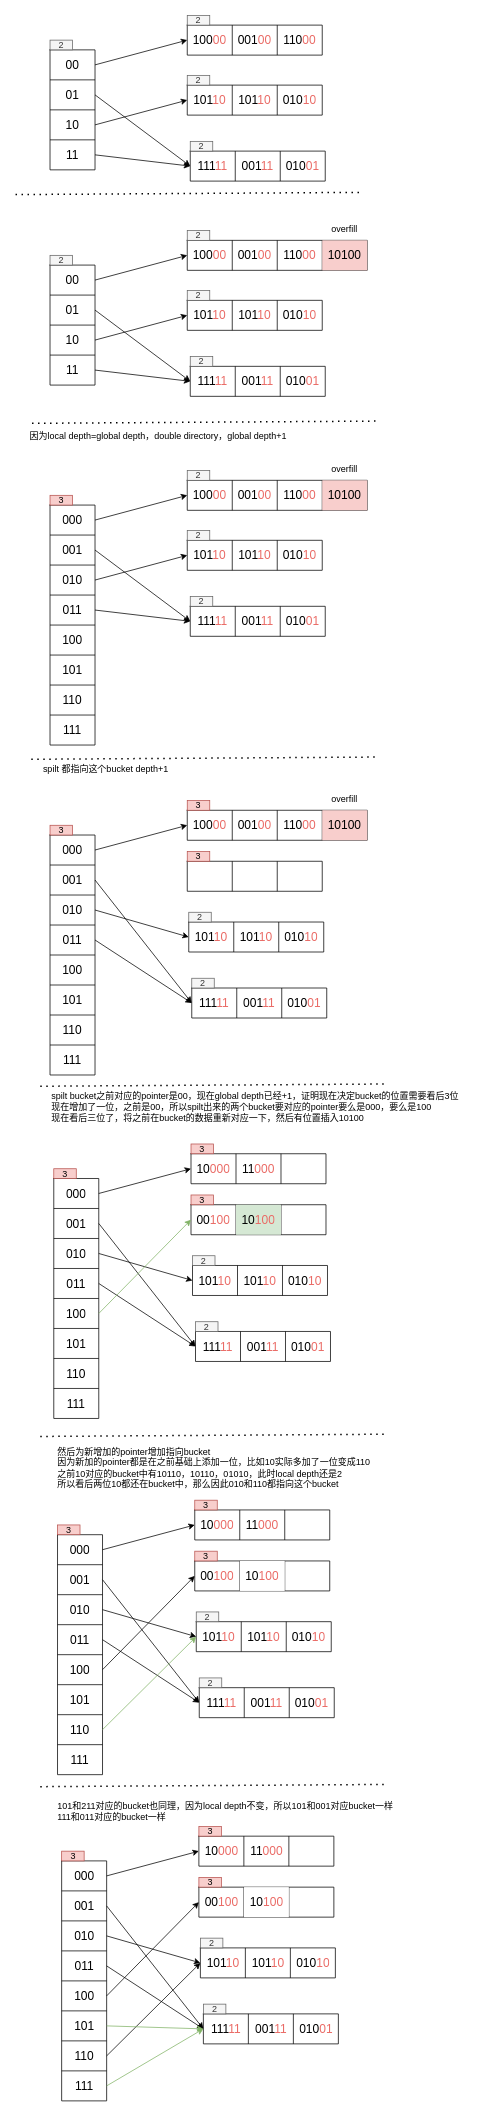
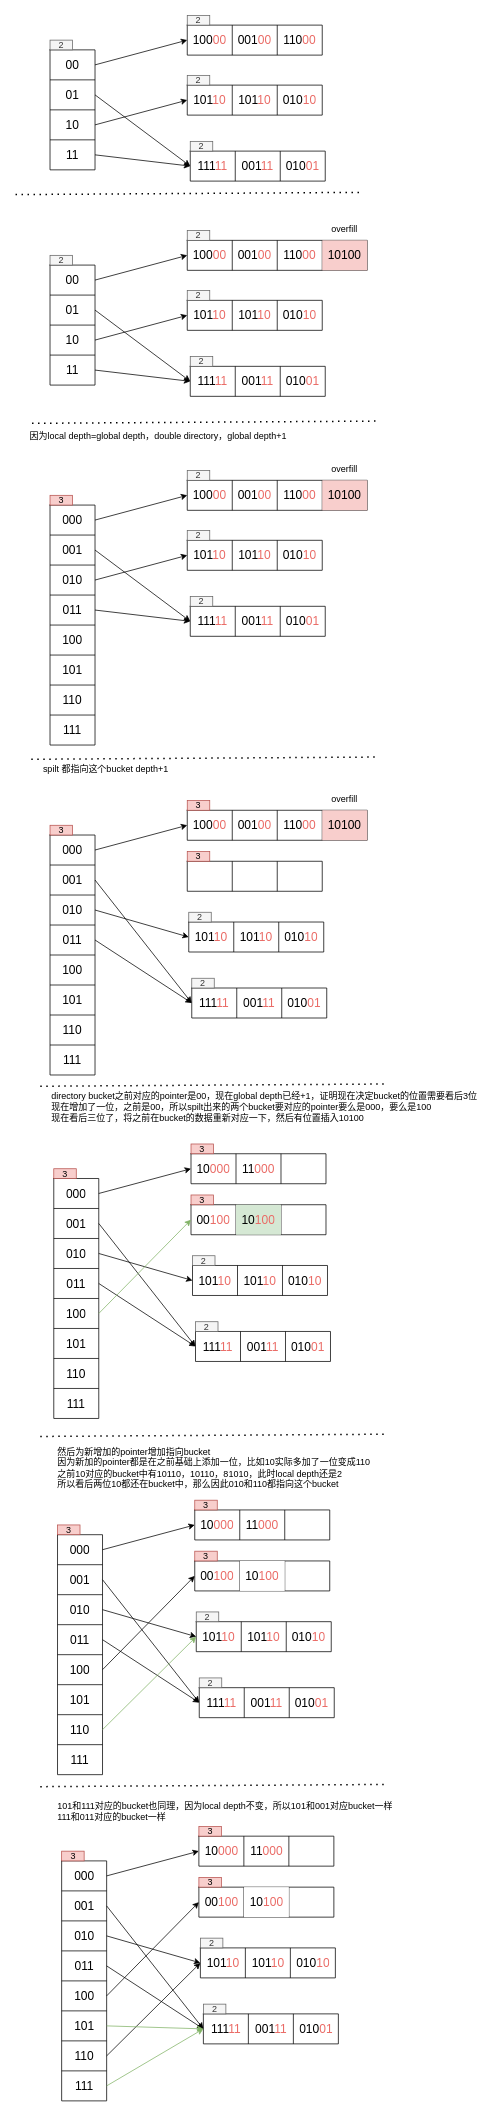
- <mxCell id="163" value="spilt bucket之前对应的pointer是00，现在global depth已经+1，证明现在决定bucket的位置需要看后3位&lt;br&gt;现在增加了一位，之前是00，所以spilt出来的两个bucket要对应的pointer要么是000，要么是100&lt;br&gt;现在看后三位了，将之前在bucket的数据重新对应一下，然后有位置插入10100" style="text;html=1;align=left;verticalAlign=middle;resizable=0;points=[];autosize=1;strokeColor=none;fillColor=none;" parent="1" vertex="1"><mxGeometry x="66" y="1448" width="561" height="55" as="geometry" /></mxCell>
+ <mxCell id="163" value="directory bucket之前对应的pointer是00，现在global depth已经+1，证明现在决定bucket的位置需要看后3位&lt;br&gt;现在增加了一位，之前是00，所以spilt出来的两个bucket要对应的pointer要么是000，要么是100&lt;br&gt;现在看后三位了，将之前在bucket的数据重新对应一下，然后有位置插入10100" style="text;html=1;align=left;verticalAlign=middle;resizable=0;points=[];autosize=1;strokeColor=none;fillColor=none;" parent="1" vertex="1"><mxGeometry x="66" y="1448" width="561" height="55" as="geometry" /></mxCell>
- <mxCell id="211" value="然后为新增加的pointer增加指向bucket&lt;br&gt;因为新加的pointer都是在之前基础上添加一位，比如10实际多加了一位变成110&lt;br&gt;之前10对应的bucket中有10110，10110，01010，此时local depth还是2&lt;br&gt;所以看后两位10都还在bucket中，那么因此010和110都指向这个bucket" style="text;html=1;align=left;verticalAlign=middle;resizable=0;points=[];autosize=1;strokeColor=none;fillColor=none;" parent="1" vertex="1"><mxGeometry x="74" y="1922" width="435" height="70" as="geometry" /></mxCell>
+ <mxCell id="211" value="然后为新增加的pointer增加指向bucket&lt;br&gt;因为新加的pointer都是在之前基础上添加一位，比如10实际多加了一位变成110&lt;br&gt;之前10对应的bucket中有10110，10110，81010，此时local depth还是2&lt;br&gt;所以看后两位10都还在bucket中，那么因此010和110都指向这个bucket" style="text;html=1;align=left;verticalAlign=middle;resizable=0;points=[];autosize=1;strokeColor=none;fillColor=none;" parent="1" vertex="1"><mxGeometry x="74" y="1922" width="435" height="70" as="geometry" /></mxCell>
- <mxCell id="261" value="101和211对应的bucket也同理，因为local depth不变，所以101和001对应bucket一样&lt;br&gt;111和011对应的bucket一样" style="text;html=1;align=left;verticalAlign=middle;resizable=0;points=[];autosize=1;strokeColor=none;fillColor=none;" parent="1" vertex="1"><mxGeometry x="74" y="2394" width="465" height="41" as="geometry" /></mxCell>
+ <mxCell id="261" value="101和111对应的bucket也同理，因为local depth不变，所以101和001对应bucket一样&lt;br&gt;111和011对应的bucket一样" style="text;html=1;align=left;verticalAlign=middle;resizable=0;points=[];autosize=1;strokeColor=none;fillColor=none;" parent="1" vertex="1"><mxGeometry x="74" y="2394" width="465" height="41" as="geometry" /></mxCell>
